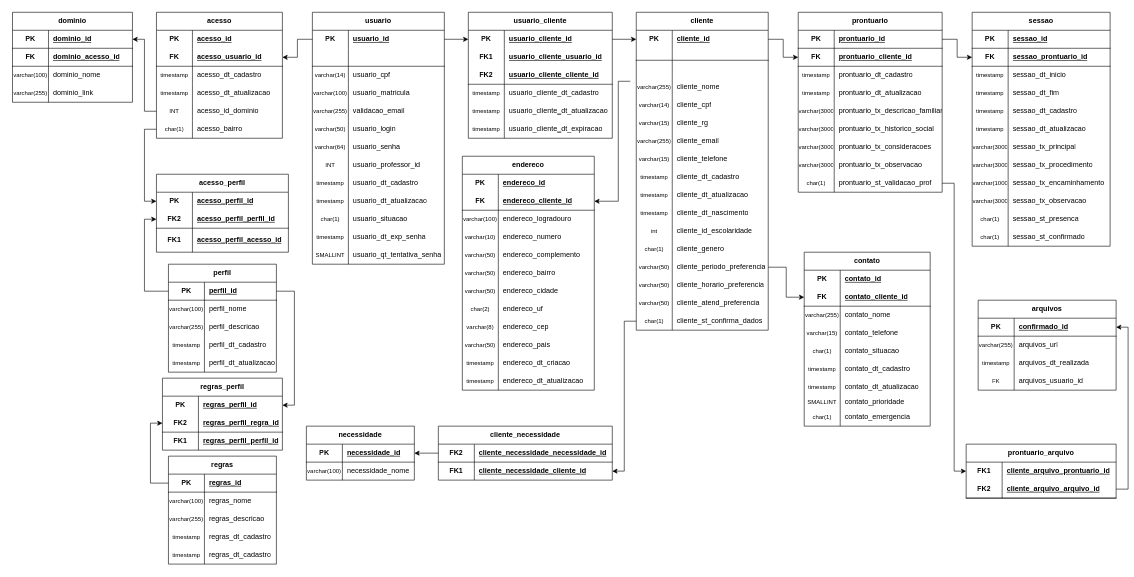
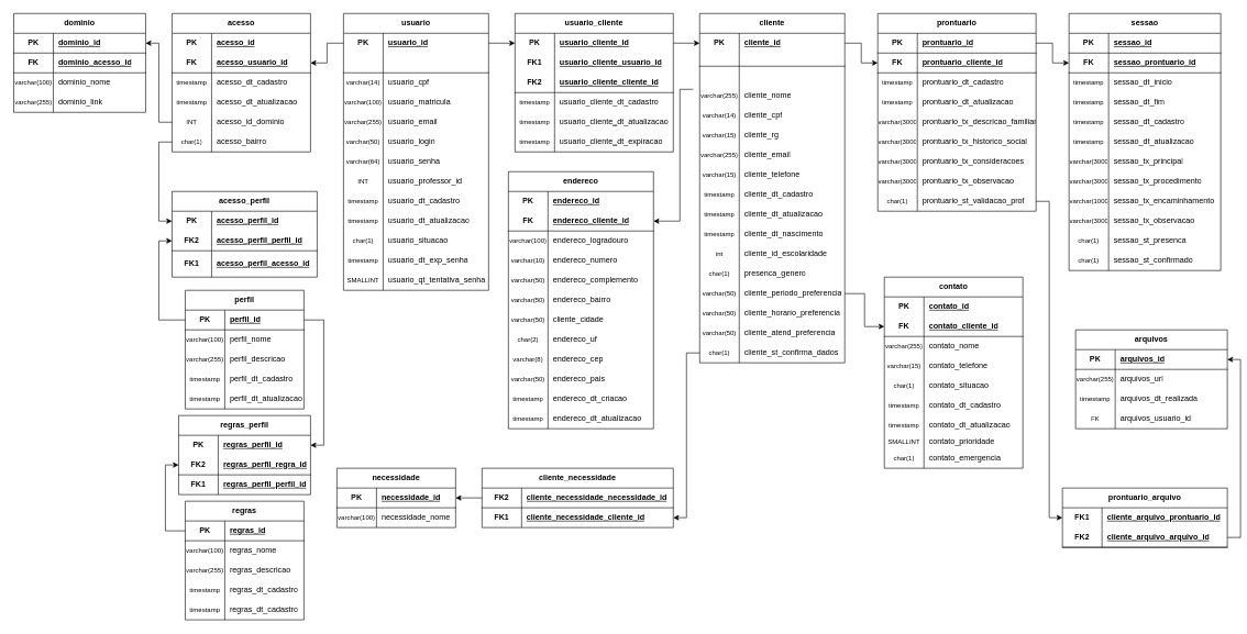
- <mxCell id="17" value="validacao_email" style="shape=partialRectangle;connectable=0;fillColor=none;top=0;left=0;bottom=0;right=0;align=left;spacingLeft=6;overflow=hidden;html=1;whiteSpace=wrap;" parent="15" vertex="1"><mxGeometry x="60.0" width="160" height="30" as="geometry"><mxRectangle width="160" height="30" as="alternateBounds" /></mxGeometry></mxCell>
+ <mxCell id="17" value="usuario_email" style="shape=partialRectangle;connectable=0;fillColor=none;top=0;left=0;bottom=0;right=0;align=left;spacingLeft=6;overflow=hidden;html=1;whiteSpace=wrap;" parent="15" vertex="1"><mxGeometry x="60.0" width="160" height="30" as="geometry"><mxRectangle width="160" height="30" as="alternateBounds" /></mxGeometry></mxCell>
- <mxCell id="357" value="cliente_genero" style="shape=partialRectangle;connectable=0;fillColor=none;top=0;left=0;bottom=0;right=0;align=left;spacingLeft=6;overflow=hidden;html=1;whiteSpace=wrap;" parent="355" vertex="1"><mxGeometry x="60" width="160" height="30" as="geometry"><mxRectangle width="160" height="30" as="alternateBounds" /></mxGeometry></mxCell>
+ <mxCell id="357" value="presenca_genero" style="shape=partialRectangle;connectable=0;fillColor=none;top=0;left=0;bottom=0;right=0;align=left;spacingLeft=6;overflow=hidden;html=1;whiteSpace=wrap;" parent="355" vertex="1"><mxGeometry x="60" width="160" height="30" as="geometry"><mxRectangle width="160" height="30" as="alternateBounds" /></mxGeometry></mxCell>
- <mxCell id="186" value="endereco_cidade" style="shape=partialRectangle;connectable=0;fillColor=none;top=0;left=0;bottom=0;right=0;align=left;spacingLeft=6;overflow=hidden;html=1;whiteSpace=wrap;" parent="184" vertex="1"><mxGeometry x="60" width="160" height="30" as="geometry"><mxRectangle width="160" height="30" as="alternateBounds" /></mxGeometry></mxCell>
+ <mxCell id="186" value="cliente_cidade" style="shape=partialRectangle;connectable=0;fillColor=none;top=0;left=0;bottom=0;right=0;align=left;spacingLeft=6;overflow=hidden;html=1;whiteSpace=wrap;" parent="184" vertex="1"><mxGeometry x="60" width="160" height="30" as="geometry"><mxRectangle width="160" height="30" as="alternateBounds" /></mxGeometry></mxCell>
- <mxCell id="74" value="confirmado_id" style="shape=partialRectangle;connectable=0;fillColor=none;top=0;left=0;bottom=0;right=0;align=left;spacingLeft=6;fontStyle=5;overflow=hidden;html=1;whiteSpace=wrap;" parent="72" vertex="1"><mxGeometry x="60" width="170" height="30" as="geometry"><mxRectangle width="170" height="30" as="alternateBounds" /></mxGeometry></mxCell>
+ <mxCell id="74" value="arquivos_id" style="shape=partialRectangle;connectable=0;fillColor=none;top=0;left=0;bottom=0;right=0;align=left;spacingLeft=6;fontStyle=5;overflow=hidden;html=1;whiteSpace=wrap;" parent="72" vertex="1"><mxGeometry x="60" width="170" height="30" as="geometry"><mxRectangle width="170" height="30" as="alternateBounds" /></mxGeometry></mxCell>
